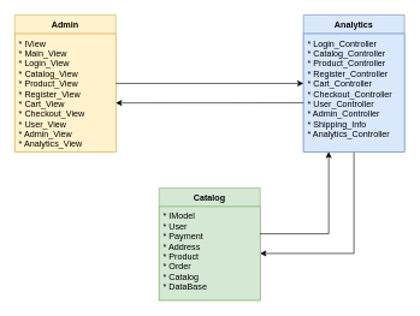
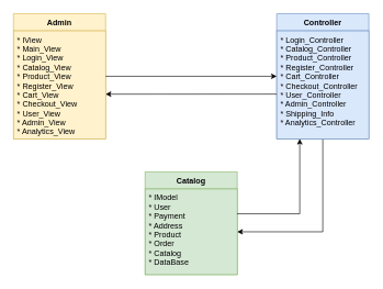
- <mxCell id="5" value="Analytics" style="swimlane;fontStyle=1;childLayout=stackLayout;horizontal=1;startSize=26;fillColor=#dae8fc;horizontalStack=0;resizeParent=1;resizeParentMax=0;resizeLast=0;collapsible=1;marginBottom=0;strokeColor=#6c8ebf;" vertex="1" parent="1"><mxGeometry x="420" y="20" width="140" height="190" as="geometry" /></mxCell>
+ <mxCell id="5" value="Controller" style="swimlane;fontStyle=1;childLayout=stackLayout;horizontal=1;startSize=26;fillColor=#dae8fc;horizontalStack=0;resizeParent=1;resizeParentMax=0;resizeLast=0;collapsible=1;marginBottom=0;strokeColor=#6c8ebf;" vertex="1" parent="1"><mxGeometry x="420" y="20" width="140" height="190" as="geometry" /></mxCell>
